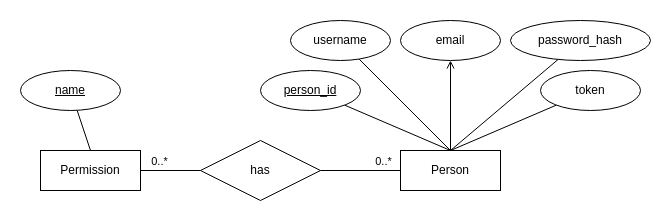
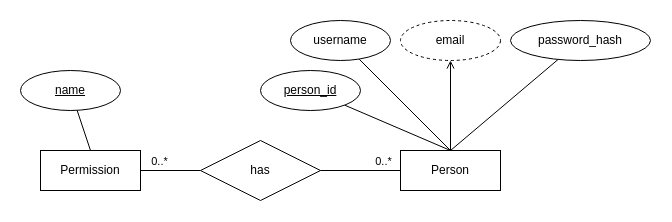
- <mxCell id="12" value="email" style="ellipse;whiteSpace=wrap;html=1;align=center;" parent="1" vertex="1"><mxGeometry x="400" y="20" width="100" height="40" as="geometry" /></mxCell>
+ <mxCell id="12" value="email" style="ellipse;whiteSpace=wrap;html=1;align=center;dashed=1;" parent="1" vertex="1"><mxGeometry x="400" y="20" width="100" height="40" as="geometry" /></mxCell>
- <mxCell id="20" value="token" style="ellipse;whiteSpace=wrap;html=1;align=center;" parent="1" vertex="1"><mxGeometry x="540" y="70" width="100" height="40" as="geometry" /></mxCell>
- <mxCell id="8" style="rounded=0;orthogonalLoop=1;jettySize=auto;html=1;endArrow=none;endFill=0;exitX=0.5;exitY=0;exitDx=0;exitDy=0;" parent="1" source="9" target="20" edge="1"><mxGeometry relative="1" as="geometry" /></mxCell>
